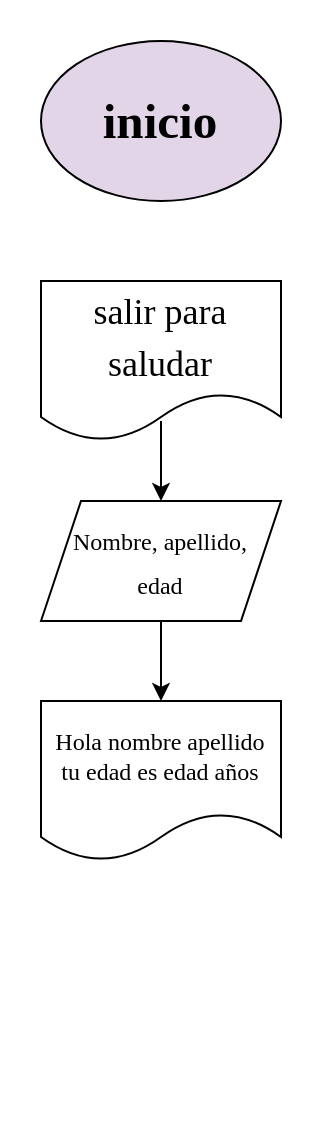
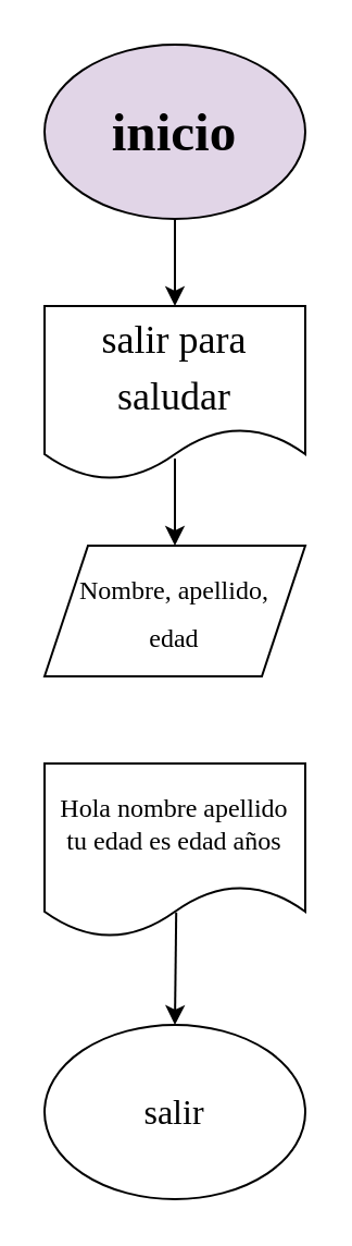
+ <mxCell id="2" style="edgeStyle=none;html=1;entryX=0.5;entryY=0;entryDx=0;entryDy=0;fontFamily=Verdana;fontSize=21;" edge="1" parent="1" source="3" target="5"><mxGeometry relative="1" as="geometry" /></mxCell>
- <mxCell id="6" style="edgeStyle=none;html=1;entryX=0.5;entryY=0;entryDx=0;entryDy=0;fontFamily=Verdana;fontSize=12;" edge="1" parent="1" source="7" target="9"><mxGeometry relative="1" as="geometry" /></mxCell>
+ <mxCell id="8" style="edgeStyle=none;html=1;fontFamily=Verdana;fontSize=12;exitX=0.505;exitY=0.855;exitDx=0;exitDy=0;exitPerimeter=0;" edge="1" parent="1" source="9" target="10"><mxGeometry relative="1" as="geometry" /></mxCell>
+ <mxCell id="10" value="&lt;font style=&quot;font-size: 16px;&quot;&gt;salir&lt;/font&gt;" style="ellipse;whiteSpace=wrap;html=1;fontFamily=Verdana;fontSize=12;" vertex="1" parent="1"><mxGeometry x="20" y="470" width="120" height="80" as="geometry" /></mxCell>
